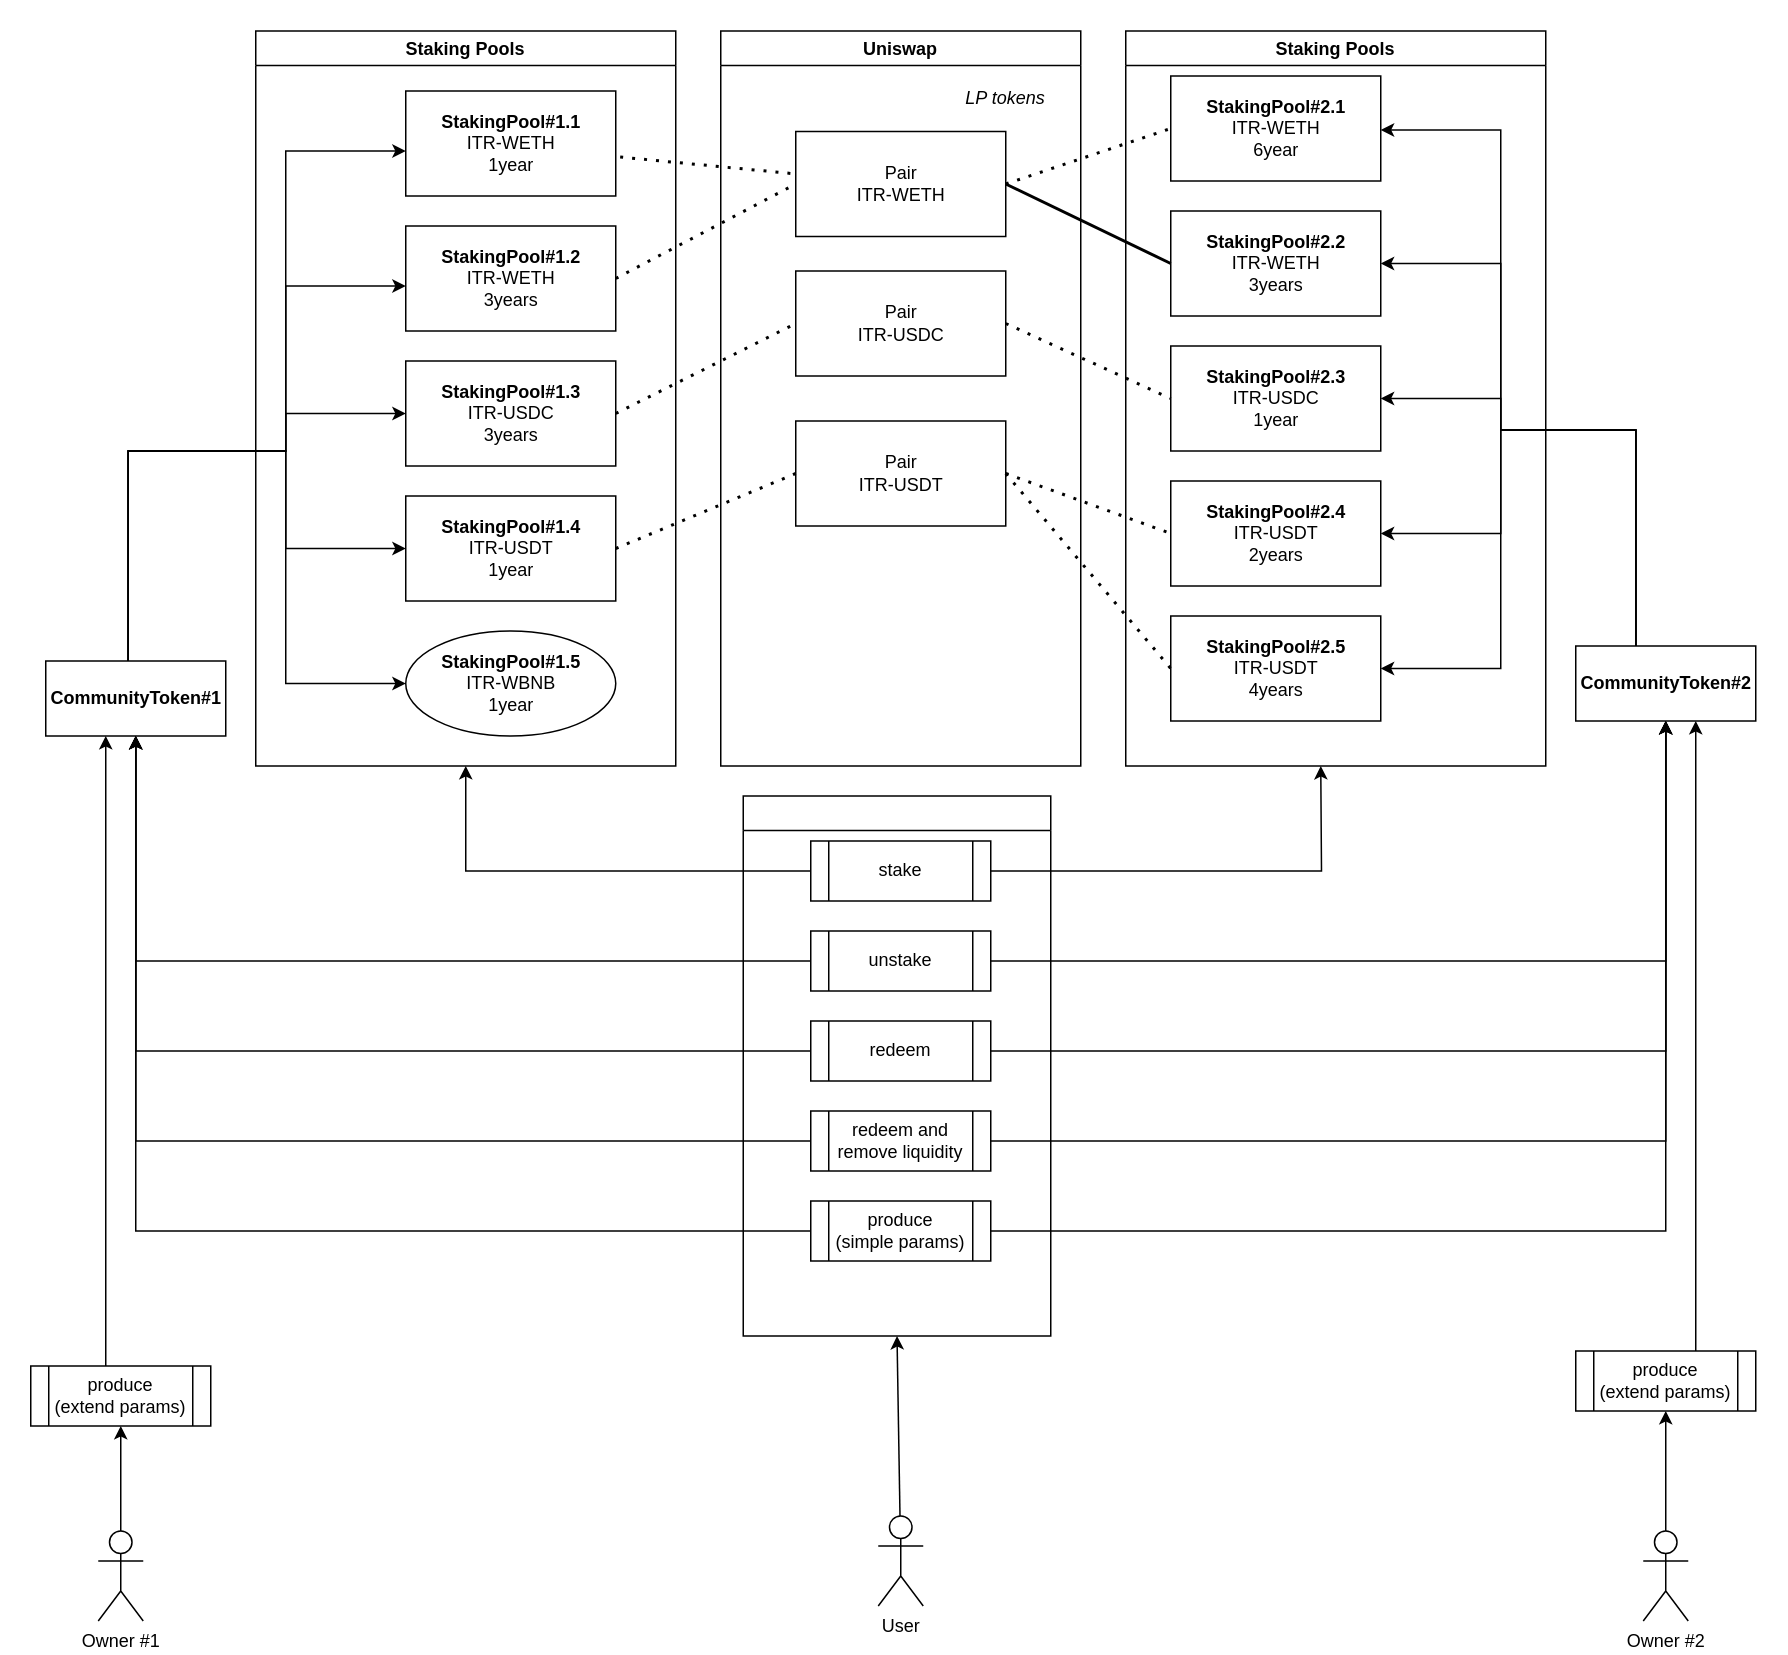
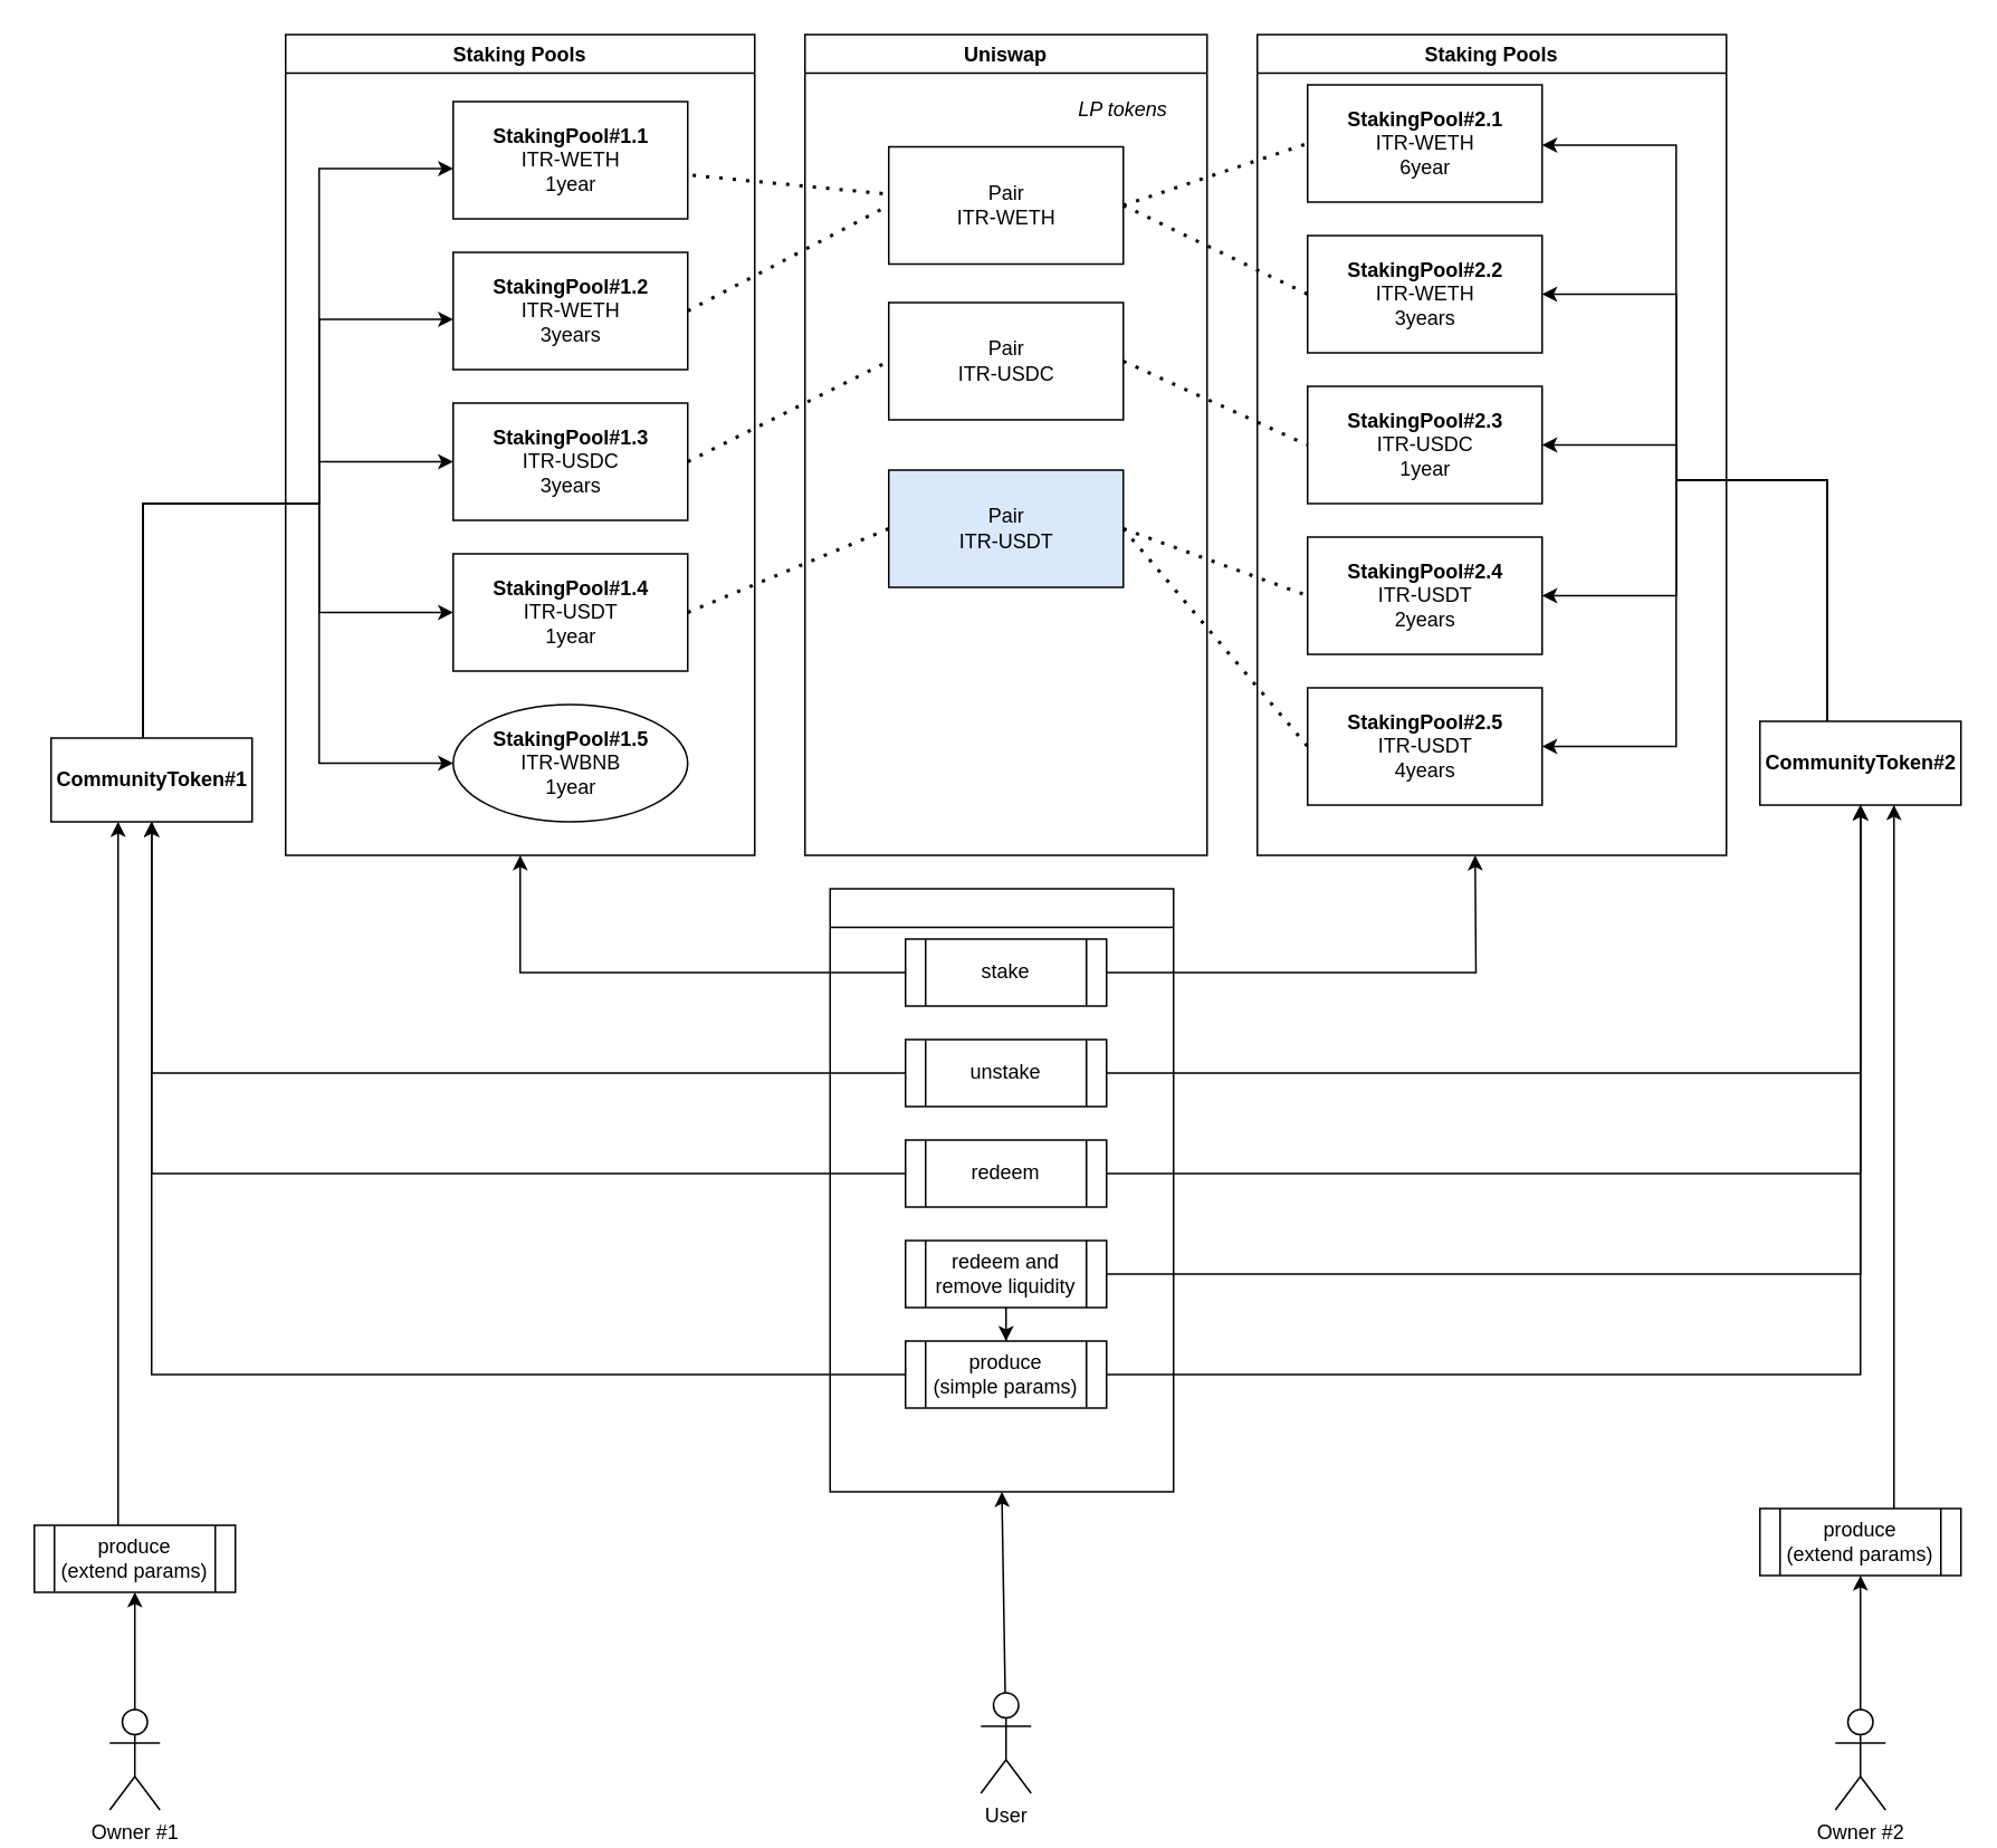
- <mxCell id="34" value="" style="endArrow=none;dashed=0;html=1;dashPattern=1 3;strokeWidth=2;rounded=0;entryX=0;entryY=0.5;entryDx=0;entryDy=0;exitX=1;exitY=0.5;exitDx=0;exitDy=0;" parent="1" source="24" target="22" edge="1"><mxGeometry width="50" height="50" relative="1" as="geometry"><mxPoint x="440" y="175" as="sourcePoint" /><mxPoint x="610" y="175" as="targetPoint" /></mxGeometry></mxCell>
+ <mxCell id="34" value="" style="endArrow=none;dashed=1;html=1;dashPattern=1 3;strokeWidth=2;rounded=0;entryX=0;entryY=0.5;entryDx=0;entryDy=0;exitX=1;exitY=0.5;exitDx=0;exitDy=0;" parent="1" source="24" target="22" edge="1"><mxGeometry width="50" height="50" relative="1" as="geometry"><mxPoint x="440" y="175" as="sourcePoint" /><mxPoint x="610" y="175" as="targetPoint" /></mxGeometry></mxCell>
- <mxCell id="25" value="Pair&lt;br&gt;ITR-USDT" style="html=1;" parent="1" vertex="1"><mxGeometry x="530" y="280" width="140" height="70" as="geometry" /></mxCell>
+ <mxCell id="25" value="Pair&lt;br&gt;ITR-USDT" style="html=1;fillColor=#dae8fc;" parent="1" vertex="1"><mxGeometry x="530" y="280" width="140" height="70" as="geometry" /></mxCell>
- <mxCell id="56" style="edgeStyle=orthogonalEdgeStyle;rounded=0;orthogonalLoop=1;jettySize=auto;html=1;entryX=0.5;entryY=1;entryDx=0;entryDy=0;" parent="1" source="57" target="7" edge="1"><mxGeometry relative="1" as="geometry" /></mxCell>
+ <mxCell id="56" style="edgeStyle=orthogonalEdgeStyle;rounded=0;orthogonalLoop=1;jettySize=auto;html=1;" parent="1" source="57" target="60" edge="1"><mxGeometry relative="1" as="geometry" /></mxCell>
